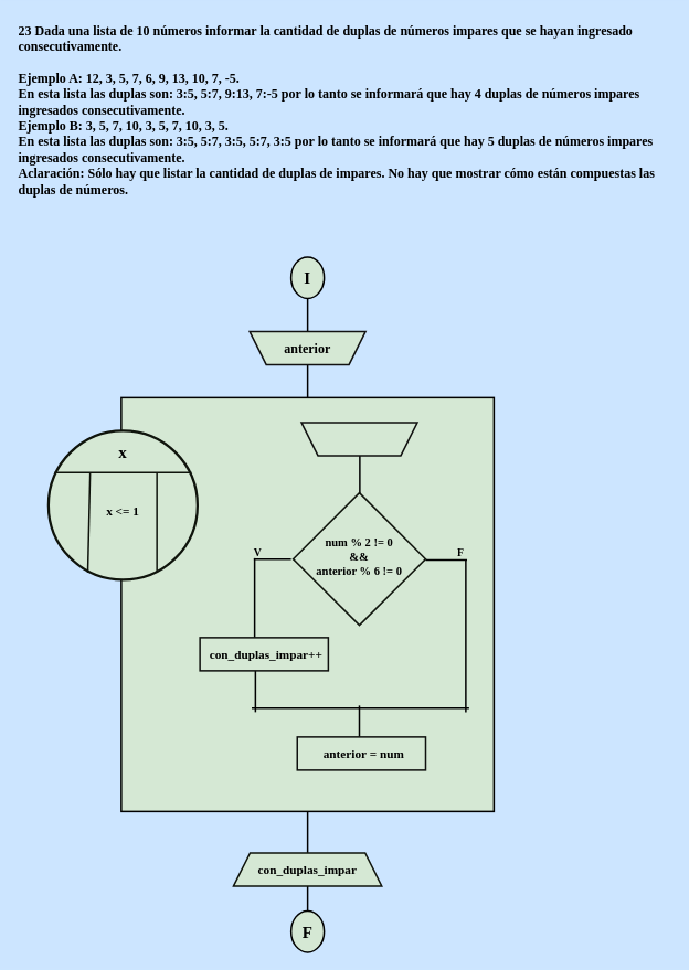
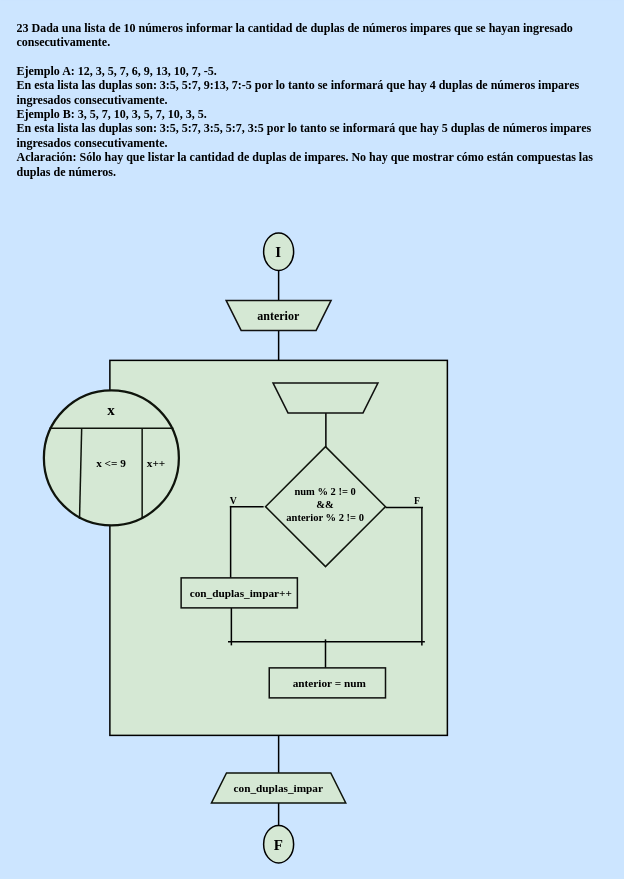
- <mxCell id="33" value="&lt;b&gt;&lt;font color=&quot;#000000&quot; style=&quot;font-size: 15px;&quot; face=&quot;Comic Sans MS&quot;&gt;x &amp;lt;= 1&lt;/font&gt;&lt;/b&gt;" style="text;strokeColor=none;align=center;fillColor=none;html=1;verticalAlign=middle;whiteSpace=wrap;rounded=0;fontFamily=Architects Daughter;fontSource=https://fonts.googleapis.com/css?family=Architects+Daughter;container=0;" vertex="1" parent="1"><mxGeometry x="118" y="607" width="60" height="20" as="geometry" /></mxCell>
+ <mxCell id="33" value="&lt;b&gt;&lt;font color=&quot;#000000&quot; style=&quot;font-size: 15px;&quot; face=&quot;Comic Sans MS&quot;&gt;x &amp;lt;= 9&lt;/font&gt;&lt;/b&gt;" style="text;strokeColor=none;align=center;fillColor=none;html=1;verticalAlign=middle;whiteSpace=wrap;rounded=0;fontFamily=Architects Daughter;fontSource=https://fonts.googleapis.com/css?family=Architects+Daughter;container=0;" vertex="1" parent="1"><mxGeometry x="118" y="607" width="60" height="20" as="geometry" /></mxCell>
+ <mxCell id="34" value="&lt;b&gt;&lt;font color=&quot;#000000&quot; style=&quot;font-size: 15px;&quot; face=&quot;Comic Sans MS&quot;&gt;x++&lt;/font&gt;&lt;/b&gt;" style="text;strokeColor=none;align=center;fillColor=none;html=1;verticalAlign=middle;whiteSpace=wrap;rounded=0;fontFamily=Architects Daughter;fontSource=https://fonts.googleapis.com/css?family=Architects+Daughter;container=0;" vertex="1" parent="1"><mxGeometry x="188" y="607" width="40" height="20" as="geometry" /></mxCell>
- <mxCell id="23" value="&lt;b&gt;&lt;font color=&quot;#000000&quot; style=&quot;font-size: 14px;&quot; face=&quot;Comic Sans MS&quot;&gt;num % 2 != 0&lt;/font&gt;&lt;/b&gt;&lt;div&gt;&lt;b&gt;&lt;font color=&quot;#000000&quot; style=&quot;font-size: 14px;&quot; face=&quot;Comic Sans MS&quot;&gt;&amp;amp;&amp;amp;&lt;/font&gt;&lt;/b&gt;&lt;/div&gt;&lt;div&gt;&lt;b&gt;&lt;font color=&quot;#000000&quot; style=&quot;font-size: 14px;&quot; face=&quot;Comic Sans MS&quot;&gt;anterior % 6 != 0&lt;/font&gt;&lt;/b&gt;&lt;/div&gt;" style="text;strokeColor=none;align=center;fillColor=none;html=1;verticalAlign=middle;whiteSpace=wrap;rounded=0;fontFamily=Architects Daughter;fontSource=https%3A%2F%2Ffonts.googleapis.com%2Fcss%3Ffamily%3DArchitects%2BDaughter;container=0;" vertex="1" parent="1"><mxGeometry x="371" y="638" width="125" height="70" as="geometry" /></mxCell>
+ <mxCell id="23" value="&lt;b&gt;&lt;font color=&quot;#000000&quot; style=&quot;font-size: 14px;&quot; face=&quot;Comic Sans MS&quot;&gt;num % 2 != 0&lt;/font&gt;&lt;/b&gt;&lt;div&gt;&lt;b&gt;&lt;font color=&quot;#000000&quot; style=&quot;font-size: 14px;&quot; face=&quot;Comic Sans MS&quot;&gt;&amp;amp;&amp;amp;&lt;/font&gt;&lt;/b&gt;&lt;/div&gt;&lt;div&gt;&lt;b&gt;&lt;font color=&quot;#000000&quot; style=&quot;font-size: 14px;&quot; face=&quot;Comic Sans MS&quot;&gt;anterior % 2 != 0&lt;/font&gt;&lt;/b&gt;&lt;/div&gt;" style="text;strokeColor=none;align=center;fillColor=none;html=1;verticalAlign=middle;whiteSpace=wrap;rounded=0;fontFamily=Architects Daughter;fontSource=https%3A%2F%2Ffonts.googleapis.com%2Fcss%3Ffamily%3DArchitects%2BDaughter;container=0;" vertex="1" parent="1"><mxGeometry x="371" y="638" width="125" height="70" as="geometry" /></mxCell>
